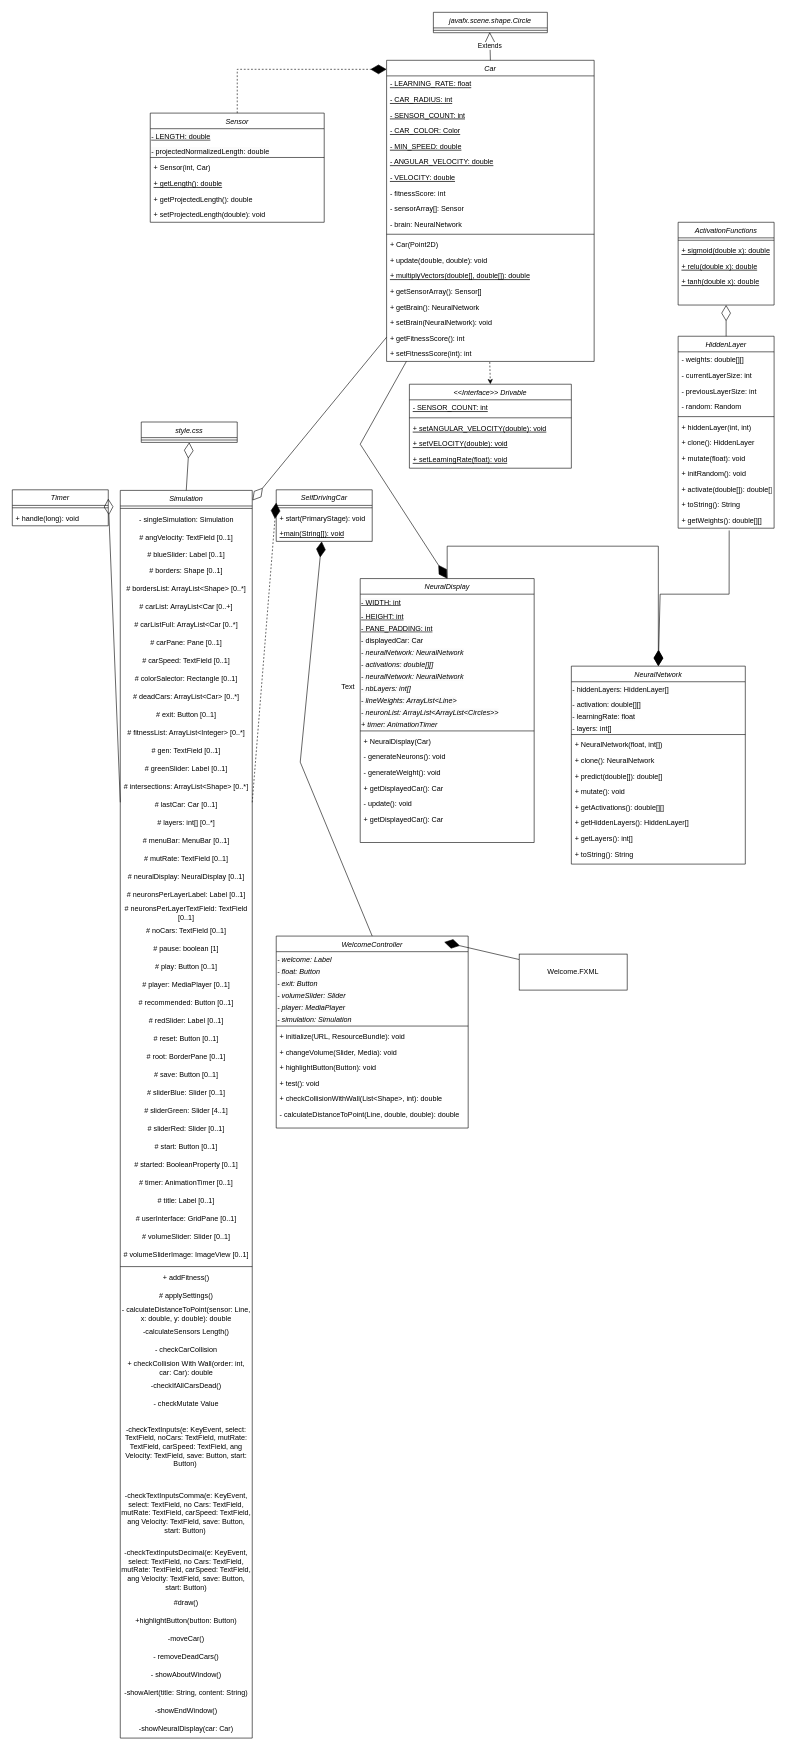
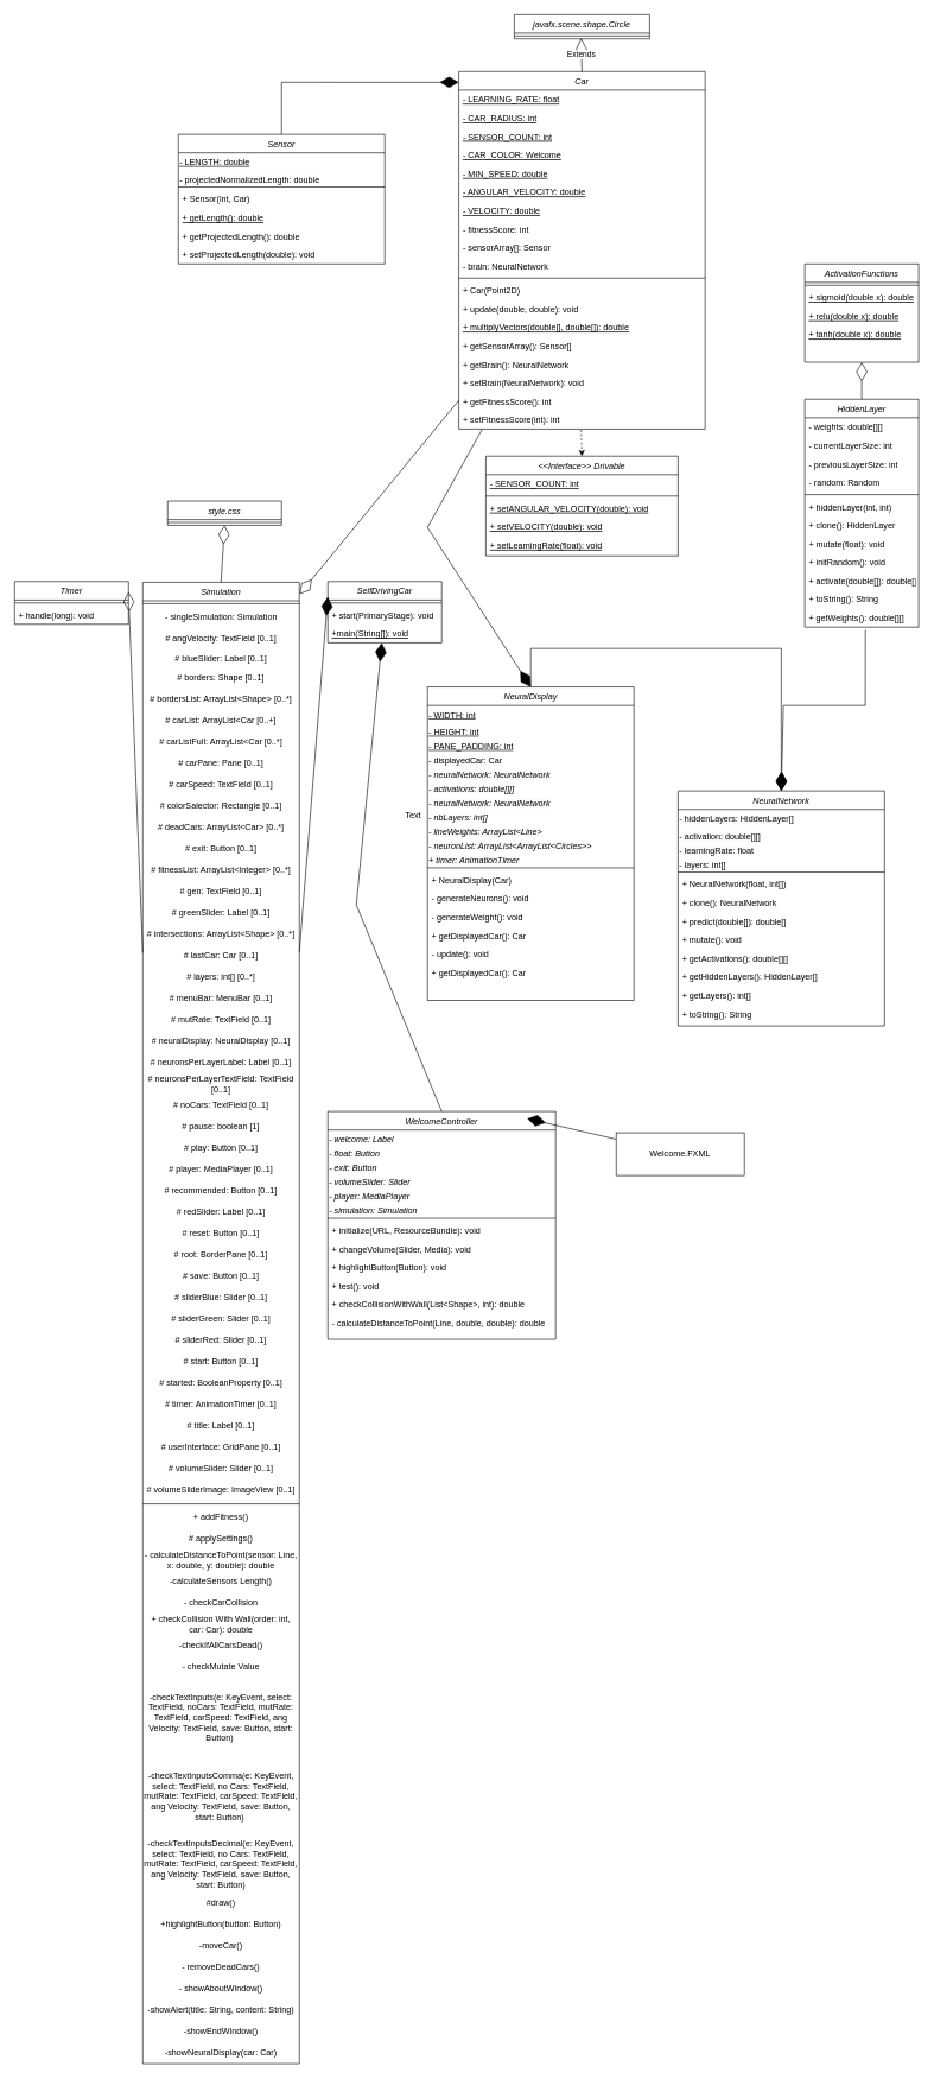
- <mxCell id="183" value="" style="endArrow=diamondThin;endFill=1;endSize=24;html=1;rounded=0;exitX=0.5;exitY=0;exitDx=0;exitDy=0;entryX=0;entryY=0.03;entryDx=0;entryDy=0;entryPerimeter=0;dashed=1;" parent="1" source="80" target="7" edge="1"><mxGeometry width="160" relative="1" as="geometry"><mxPoint x="410" y="70" as="sourcePoint" /><mxPoint x="630" y="60" as="targetPoint" /><Array as="points"><mxPoint x="395" y="115" /></Array></mxGeometry></mxCell>
+ <mxCell id="183" value="" style="endArrow=diamondThin;endFill=1;endSize=24;html=1;rounded=0;exitX=0.5;exitY=0;exitDx=0;exitDy=0;entryX=0;entryY=0.03;entryDx=0;entryDy=0;entryPerimeter=0;" parent="1" source="80" target="7" edge="1"><mxGeometry width="160" relative="1" as="geometry"><mxPoint x="410" y="70" as="sourcePoint" /><mxPoint x="630" y="60" as="targetPoint" /><Array as="points"><mxPoint x="395" y="115" /></Array></mxGeometry></mxCell>
- <mxCell id="11" value="- CAR_COLOR: Color" style="text;align=left;verticalAlign=top;spacingLeft=4;spacingRight=4;overflow=hidden;rotatable=0;points=[[0,0.5],[1,0.5]];portConstraint=eastwest;rounded=0;shadow=0;html=0;fontStyle=4" parent="7" vertex="1"><mxGeometry y="104" width="346" height="26" as="geometry" /></mxCell>
+ <mxCell id="11" value="- CAR_COLOR: Welcome" style="text;align=left;verticalAlign=top;spacingLeft=4;spacingRight=4;overflow=hidden;rotatable=0;points=[[0,0.5],[1,0.5]];portConstraint=eastwest;rounded=0;shadow=0;html=0;fontStyle=4" parent="7" vertex="1"><mxGeometry y="104" width="346" height="26" as="geometry" /></mxCell>
- <mxCell id="186" value="" style="endArrow=diamondThin;endFill=1;endSize=24;html=1;rounded=0;exitX=1;exitY=0.25;exitDx=0;exitDy=0;entryX=0;entryY=0.25;entryDx=0;entryDy=0;dashed=1;" parent="1" source="105" target="76" edge="1"><mxGeometry width="160" relative="1" as="geometry"><mxPoint x="470" y="730" as="sourcePoint" /><mxPoint x="630" y="730" as="targetPoint" /></mxGeometry></mxCell>
+ <mxCell id="186" value="" style="endArrow=diamondThin;endFill=1;endSize=24;html=1;rounded=0;exitX=1;exitY=0.25;exitDx=0;exitDy=0;entryX=0;entryY=0.25;entryDx=0;entryDy=0;" parent="1" source="105" target="76" edge="1"><mxGeometry width="160" relative="1" as="geometry"><mxPoint x="470" y="730" as="sourcePoint" /><mxPoint x="630" y="730" as="targetPoint" /></mxGeometry></mxCell>
- <mxCell id="140" value="#&amp;nbsp;sliderGreen: Slider [4..1]" style="text;html=1;strokeColor=none;fillColor=none;align=center;verticalAlign=middle;whiteSpace=wrap;rounded=0;" vertex="1" parent="105"><mxGeometry y="1020" width="220" height="30" as="geometry" /></mxCell>
+ <mxCell id="140" value="#&amp;nbsp;sliderGreen: Slider [0..1]" style="text;html=1;strokeColor=none;fillColor=none;align=center;verticalAlign=middle;whiteSpace=wrap;rounded=0;" vertex="1" parent="105"><mxGeometry y="1020" width="220" height="30" as="geometry" /></mxCell>
